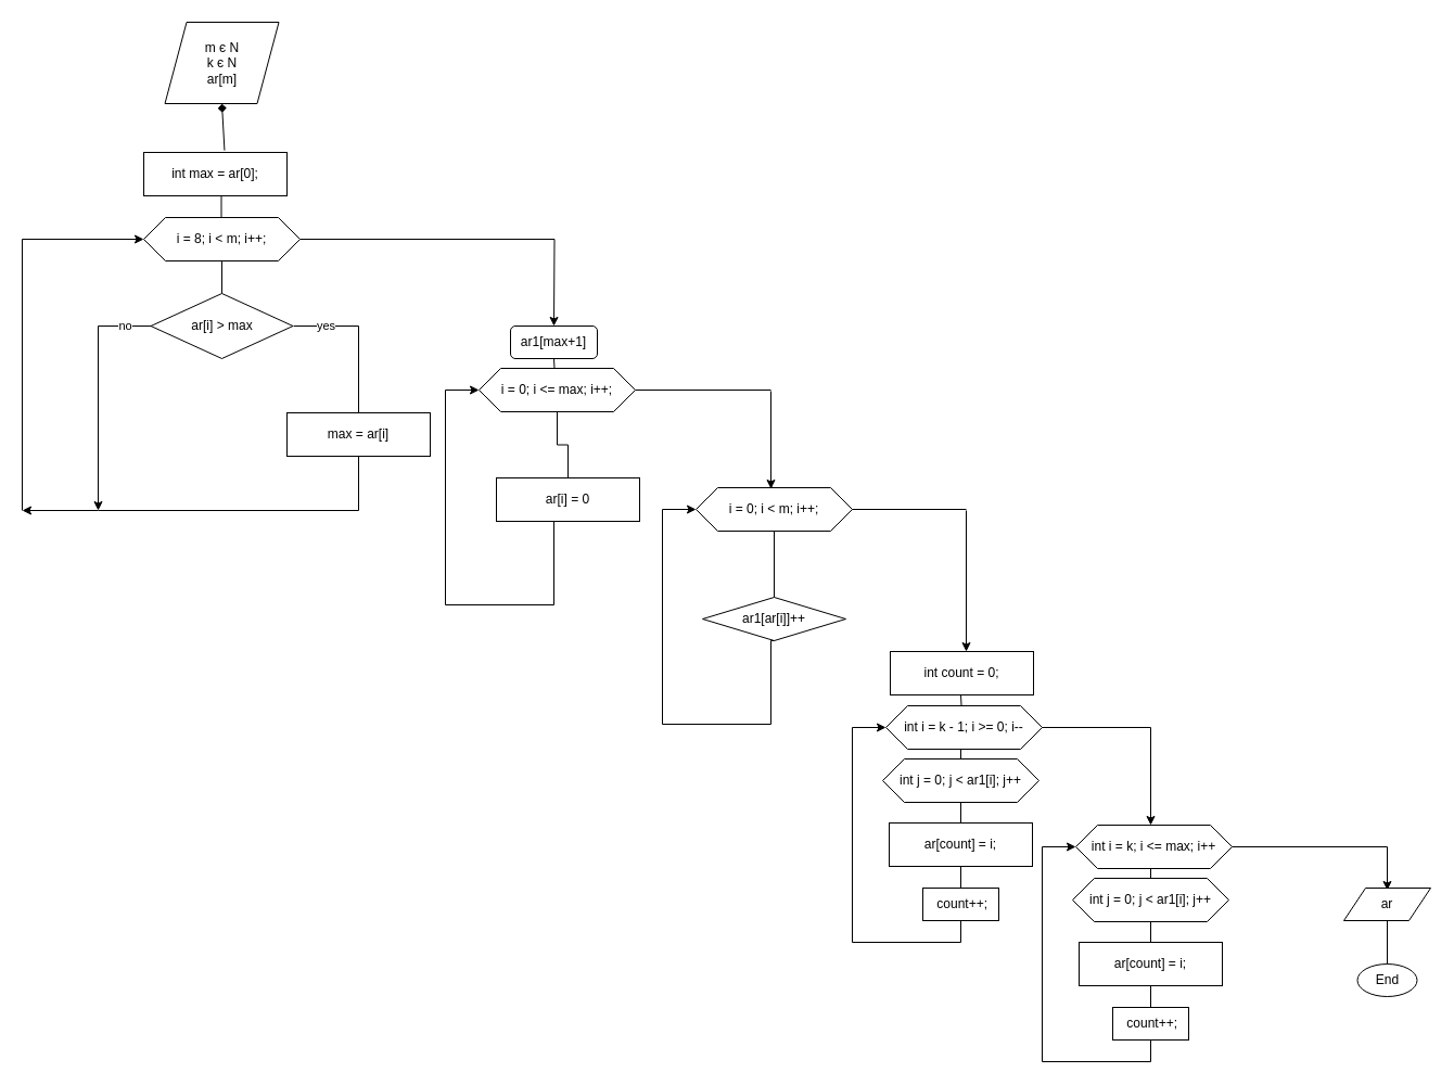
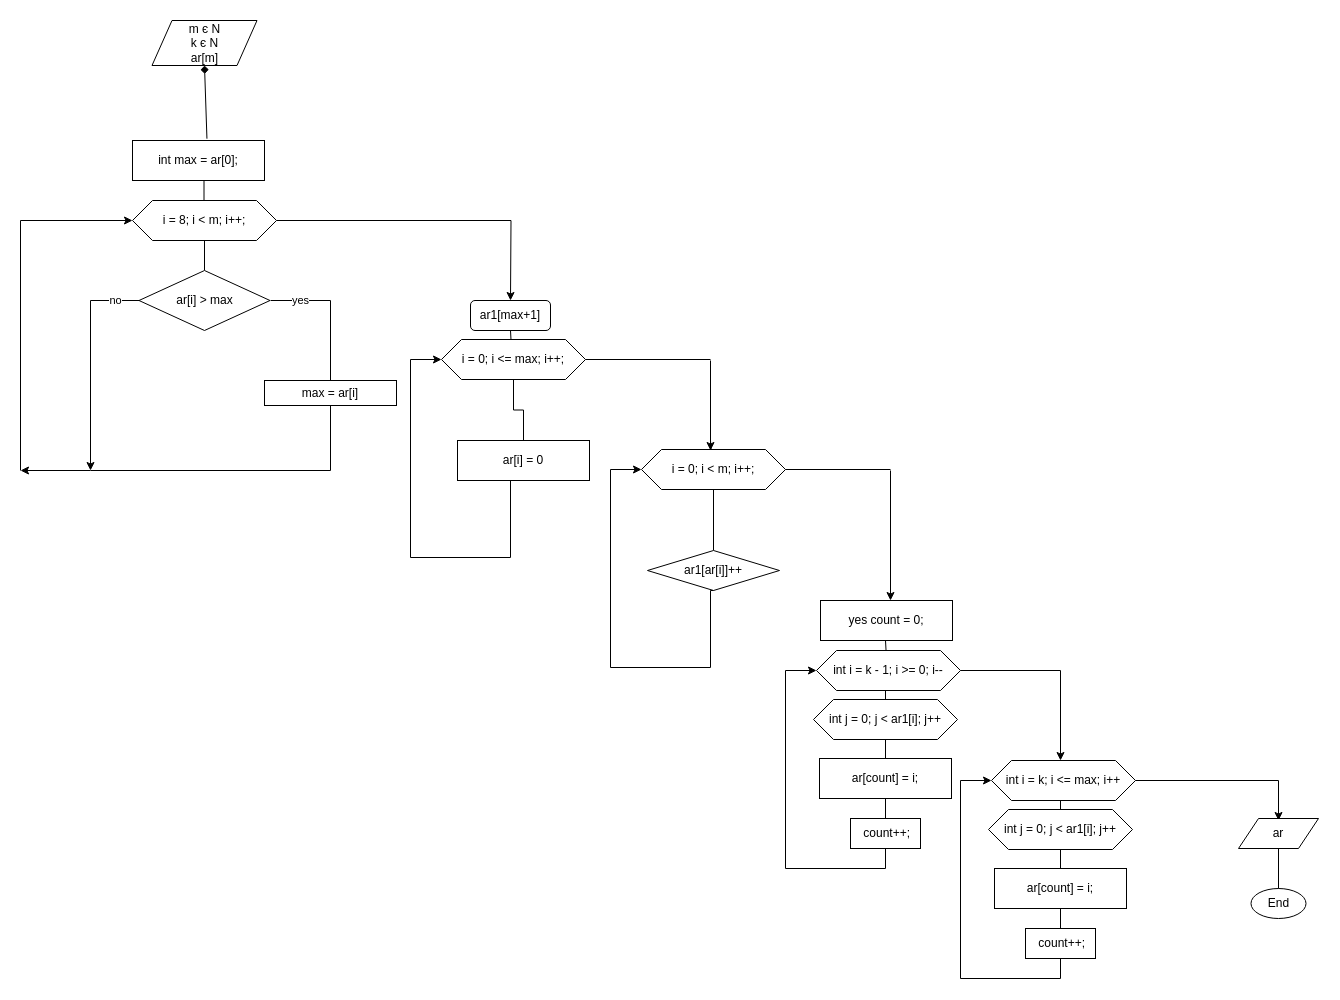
- <mxCell id="2" value="m є N&lt;br&gt;k є N&lt;br&gt;ar[m]" style="shape=parallelogram;perimeter=parallelogramPerimeter;whiteSpace=wrap;html=1;fixedSize=1;" vertex="1" parent="1"><mxGeometry x="151.5" y="20" width="105" height="75" as="geometry" /></mxCell>
+ <mxCell id="2" value="m є N&lt;br&gt;k є N&lt;br&gt;ar[m]" style="shape=parallelogram;perimeter=parallelogramPerimeter;whiteSpace=wrap;html=1;fixedSize=1;" vertex="1" parent="1"><mxGeometry x="151.5" y="20" width="105" height="45" as="geometry" /></mxCell>
- <mxCell id="8" value="max = ar[i]" style="rounded=0;whiteSpace=wrap;html=1;" vertex="1" parent="1"><mxGeometry x="264" y="380" width="132" height="40" as="geometry" /></mxCell>
+ <mxCell id="8" value="max = ar[i]" style="rounded=0;whiteSpace=wrap;html=1;" vertex="1" parent="1"><mxGeometry x="264" y="380" width="132" height="25" as="geometry" /></mxCell>
- <mxCell id="34" value="int count = 0;" style="rounded=0;whiteSpace=wrap;html=1;" vertex="1" parent="1"><mxGeometry x="820" y="600" width="132" height="40" as="geometry" /></mxCell>
+ <mxCell id="34" value="yes count = 0;" style="rounded=0;whiteSpace=wrap;html=1;" vertex="1" parent="1"><mxGeometry x="820" y="600" width="132" height="40" as="geometry" /></mxCell>
